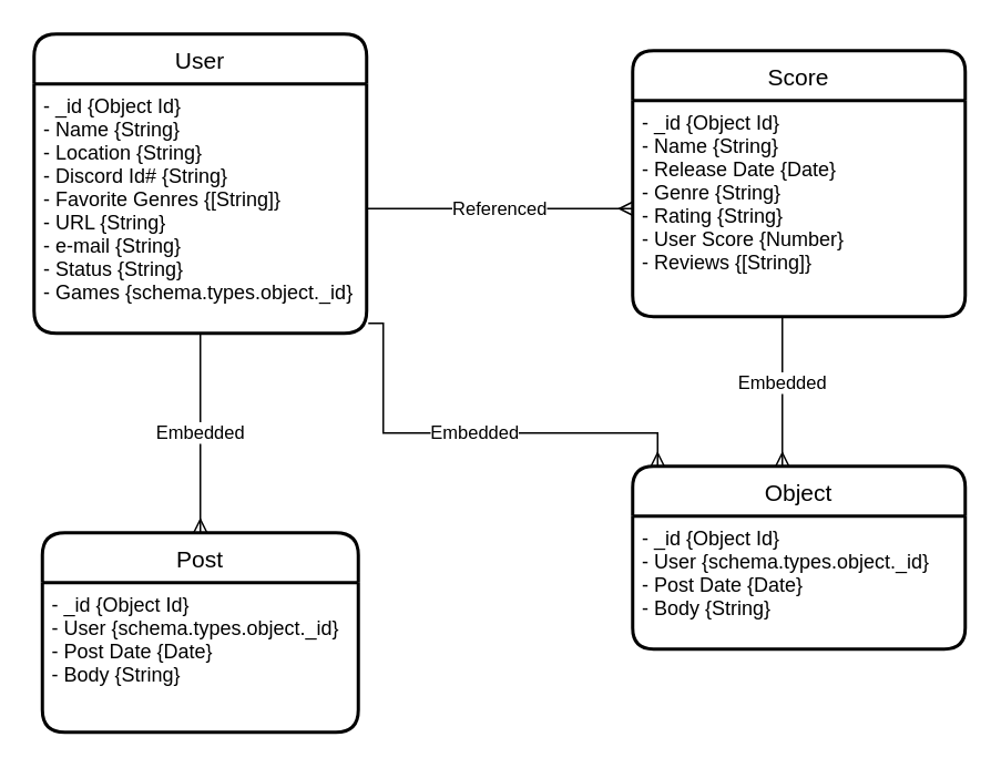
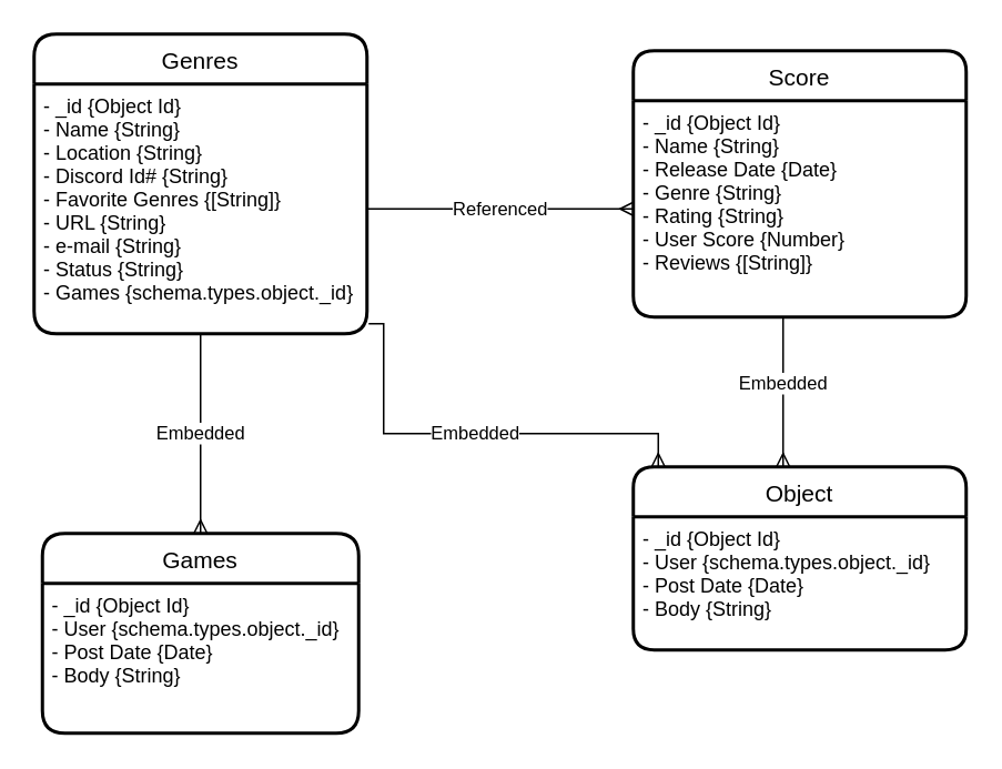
- <mxCell id="4" value="User" style="swimlane;childLayout=stackLayout;horizontal=1;startSize=30;horizontalStack=0;rounded=1;fontSize=14;fontStyle=0;strokeWidth=2;resizeParent=0;resizeLast=1;shadow=0;dashed=0;align=center;" parent="1" vertex="1"><mxGeometry x="20" y="20" width="200" height="180" as="geometry" /></mxCell>
+ <mxCell id="4" value="Genres" style="swimlane;childLayout=stackLayout;horizontal=1;startSize=30;horizontalStack=0;rounded=1;fontSize=14;fontStyle=0;strokeWidth=2;resizeParent=0;resizeLast=1;shadow=0;dashed=0;align=center;" parent="1" vertex="1"><mxGeometry x="20" y="20" width="200" height="180" as="geometry" /></mxCell>
- <mxCell id="7" value="Post" style="swimlane;childLayout=stackLayout;horizontal=1;startSize=30;horizontalStack=0;rounded=1;fontSize=14;fontStyle=0;strokeWidth=2;resizeParent=0;resizeLast=1;shadow=0;dashed=0;align=center;" parent="1" vertex="1"><mxGeometry x="25" y="320" width="190" height="120" as="geometry" /></mxCell>
+ <mxCell id="7" value="Games" style="swimlane;childLayout=stackLayout;horizontal=1;startSize=30;horizontalStack=0;rounded=1;fontSize=14;fontStyle=0;strokeWidth=2;resizeParent=0;resizeLast=1;shadow=0;dashed=0;align=center;" parent="1" vertex="1"><mxGeometry x="25" y="320" width="190" height="120" as="geometry" /></mxCell>
